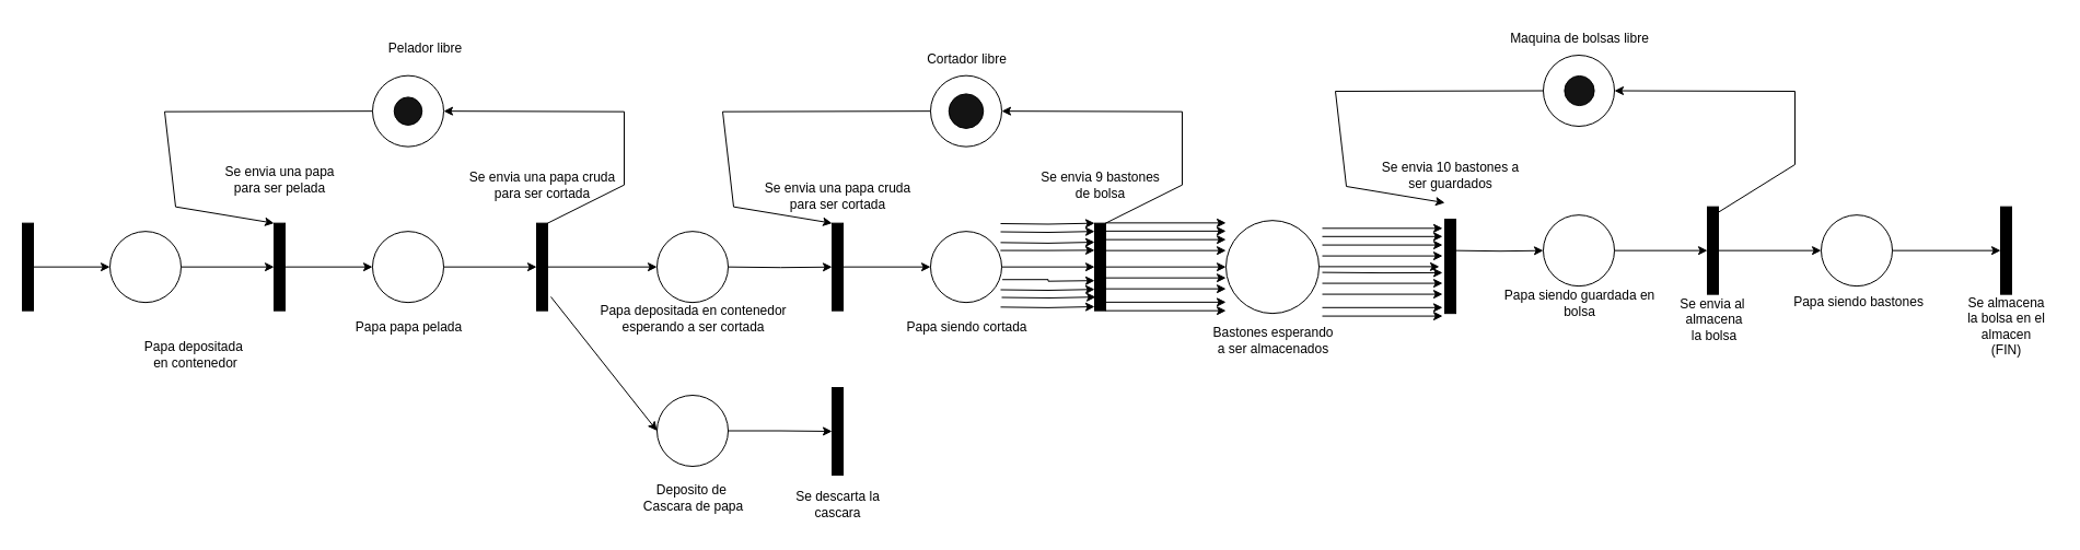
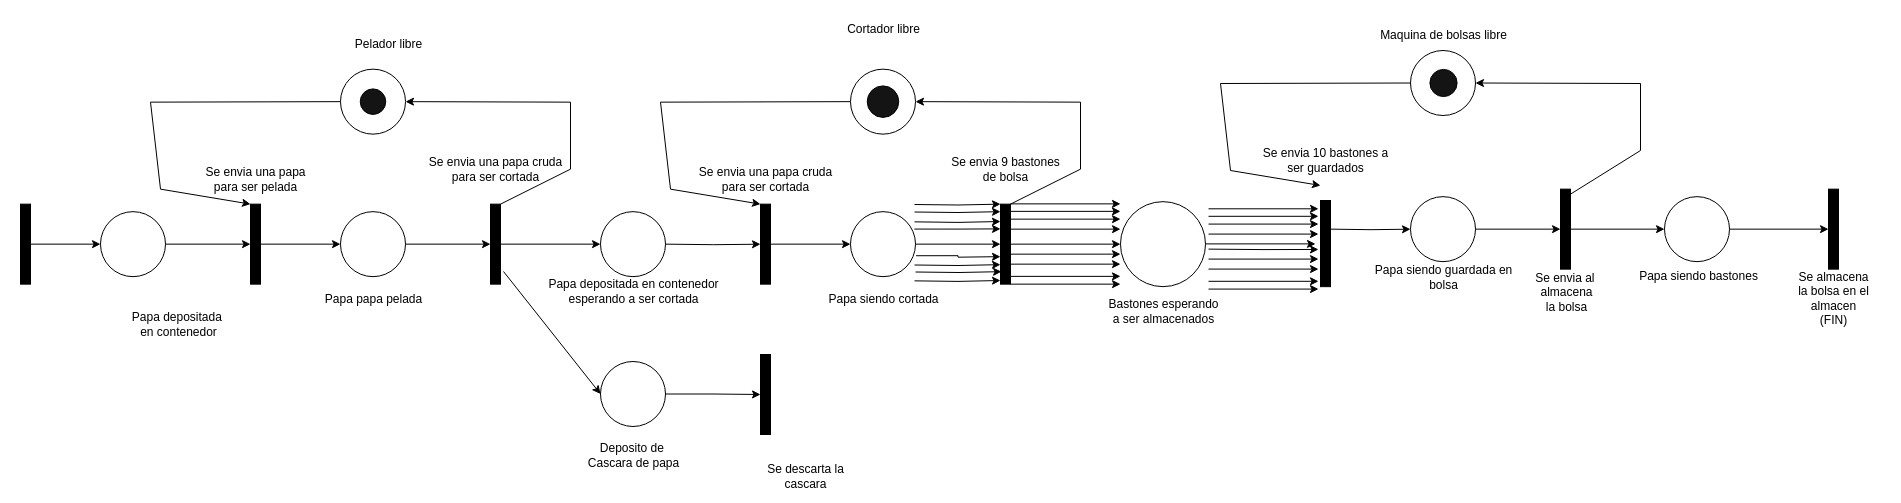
- <mxCell id="28" value="Cortador libre" style="text;html=1;align=center;verticalAlign=middle;resizable=0;points=[];autosize=1;strokeColor=none;fillColor=none;" parent="1" vertex="1"><mxGeometry x="832.5" y="38.65" width="100" height="30" as="geometry" /></mxCell>
+ <mxCell id="28" value="Cortador libre" style="text;html=1;align=center;verticalAlign=middle;resizable=0;points=[];autosize=1;strokeColor=none;fillColor=none;" parent="1" vertex="1"><mxGeometry x="832.5" y="13.65" width="100" height="30" as="geometry" /></mxCell>
- <mxCell id="9" value="&lt;div&gt;Se envia una papa&lt;/div&gt;&lt;div&gt;para ser pelada&lt;br&gt;&lt;/div&gt;" style="text;html=1;align=center;verticalAlign=middle;resizable=0;points=[];autosize=1;strokeColor=none;fillColor=none;" parent="1" vertex="1"><mxGeometry x="190" y="143.65" width="130" height="40" as="geometry" /></mxCell>
+ <mxCell id="9" value="&lt;div&gt;Se envia una papa&lt;/div&gt;&lt;div&gt;para ser pelada&lt;br&gt;&lt;/div&gt;" style="text;html=1;align=center;verticalAlign=middle;resizable=0;points=[];autosize=1;strokeColor=none;fillColor=none;" parent="1" vertex="1"><mxGeometry x="190" y="158.65" width="130" height="40" as="geometry" /></mxCell>
- <mxCell id="71" value="&lt;div&gt;Se descarta la&lt;/div&gt;&lt;div&gt;cascara&lt;br&gt;&lt;/div&gt;" style="text;html=1;align=center;verticalAlign=middle;resizable=0;points=[];autosize=1;strokeColor=none;fillColor=none;" vertex="1" parent="1"><mxGeometry x="716.5" y="440" width="97" height="41" as="geometry" /></mxCell>
+ <mxCell id="71" value="&lt;div&gt;Se descarta la&lt;/div&gt;&lt;div&gt;cascara&lt;br&gt;&lt;/div&gt;" style="text;html=1;align=center;verticalAlign=middle;resizable=0;points=[];autosize=1;strokeColor=none;fillColor=none;" vertex="1" parent="1"><mxGeometry x="756.5" y="455" width="97" height="41" as="geometry" /></mxCell>
